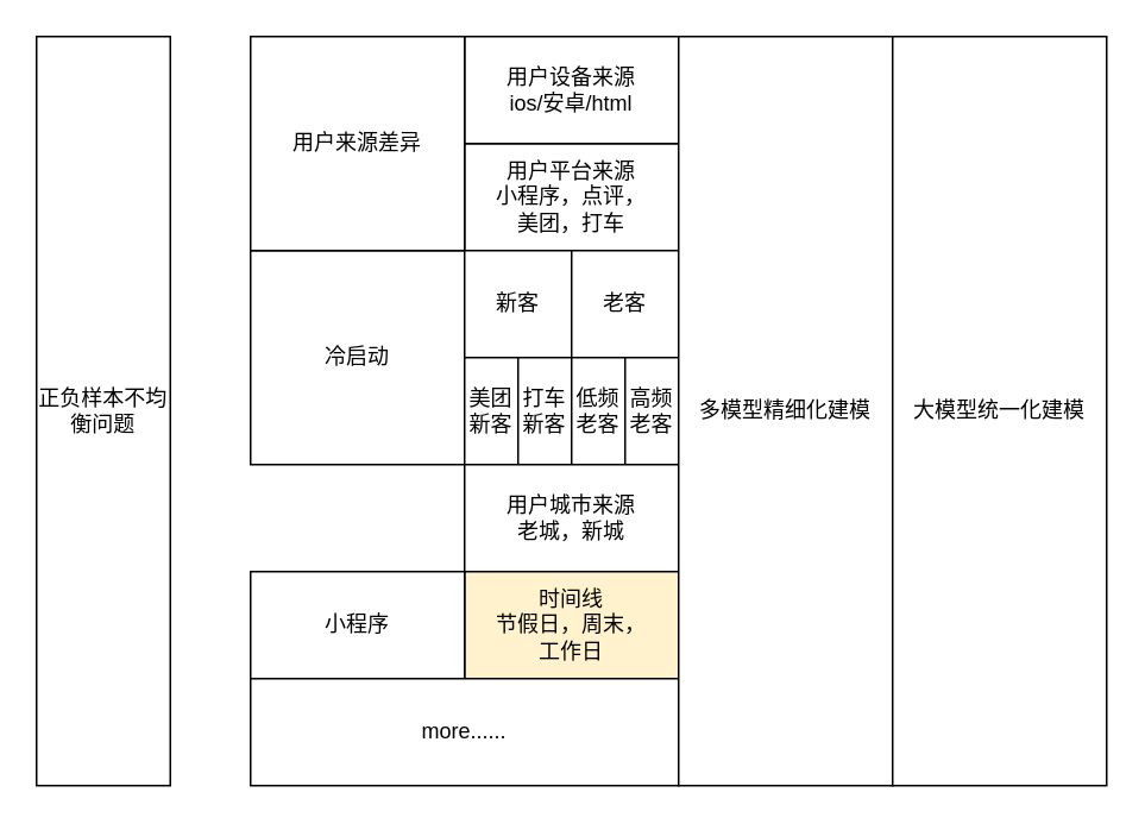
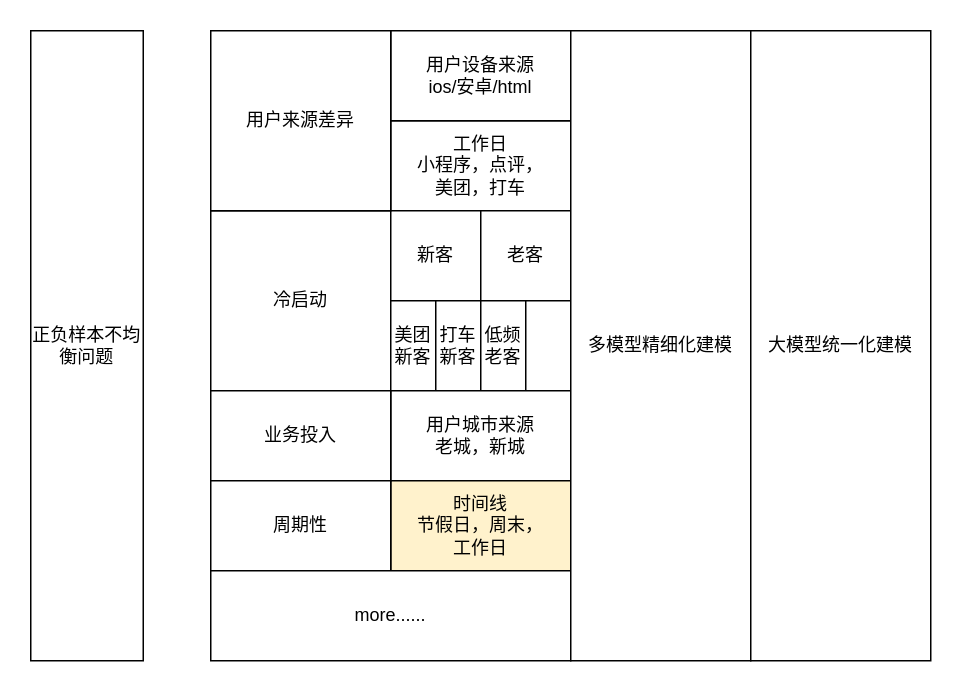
- <mxCell id="3" value="用户平台来源&lt;br&gt;小程序，点评，&lt;br&gt;美团，打车" style="rounded=0;whiteSpace=wrap;html=1;" vertex="1" parent="1"><mxGeometry x="260" y="80" width="120" height="60" as="geometry" /></mxCell>
+ <mxCell id="3" value="工作日&lt;br&gt;小程序，点评，&lt;br&gt;美团，打车" style="rounded=0;whiteSpace=wrap;html=1;" vertex="1" parent="1"><mxGeometry x="260" y="80" width="120" height="60" as="geometry" /></mxCell>
- <mxCell id="13" value="高频老客" style="rounded=0;whiteSpace=wrap;html=1;" vertex="1" parent="9"><mxGeometry x="90" width="30" height="60" as="geometry" /></mxCell>
+ <mxCell id="17" value="业务投入" style="rounded=0;whiteSpace=wrap;html=1;" vertex="1" parent="1"><mxGeometry x="140" y="260" width="120" height="60" as="geometry" /></mxCell>
- <mxCell id="18" value="小程序" style="rounded=0;whiteSpace=wrap;html=1;" vertex="1" parent="1"><mxGeometry x="140" y="320" width="120" height="60" as="geometry" /></mxCell>
+ <mxCell id="18" value="周期性" style="rounded=0;whiteSpace=wrap;html=1;" vertex="1" parent="1"><mxGeometry x="140" y="320" width="120" height="60" as="geometry" /></mxCell>
